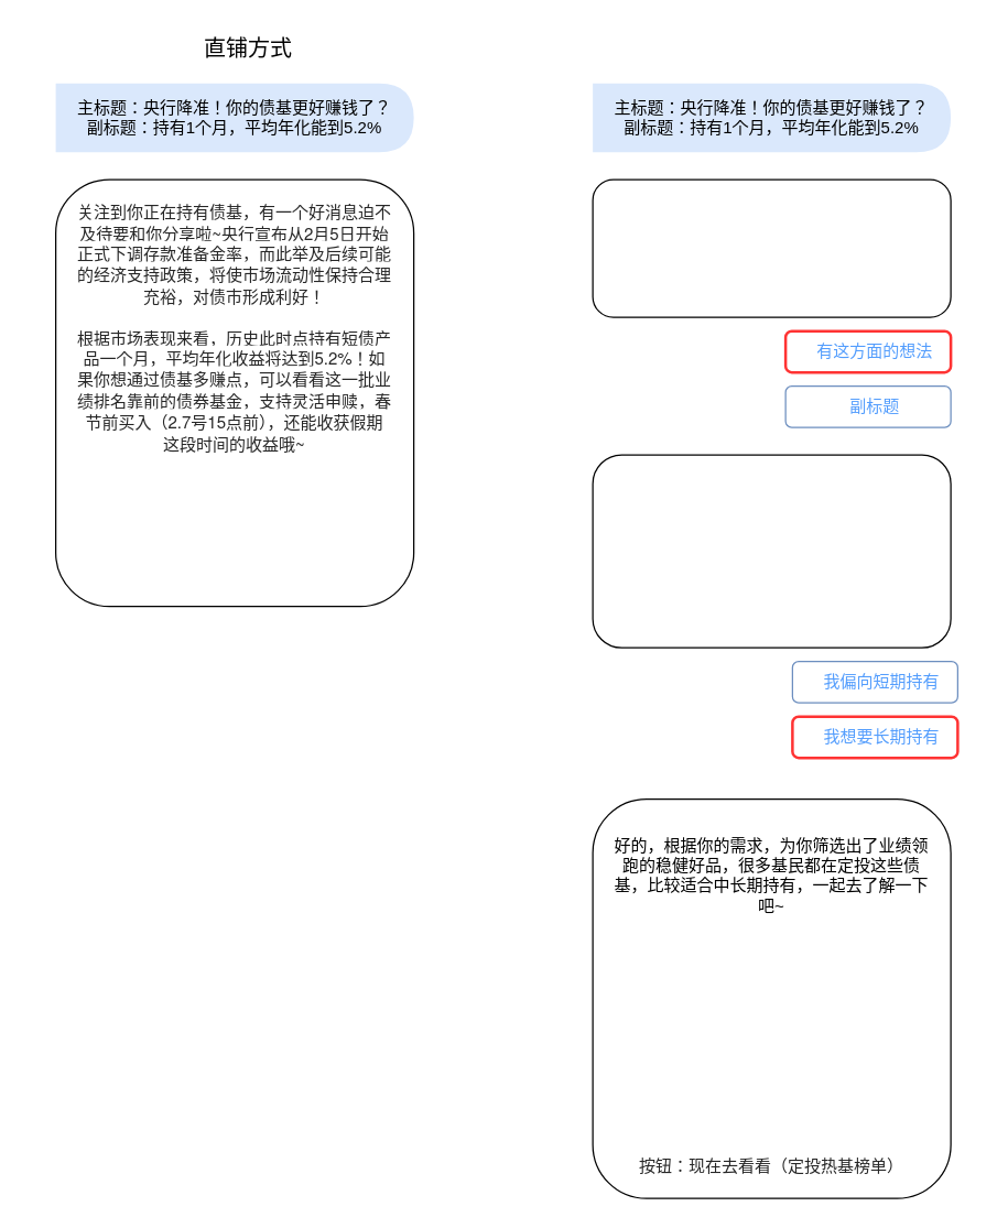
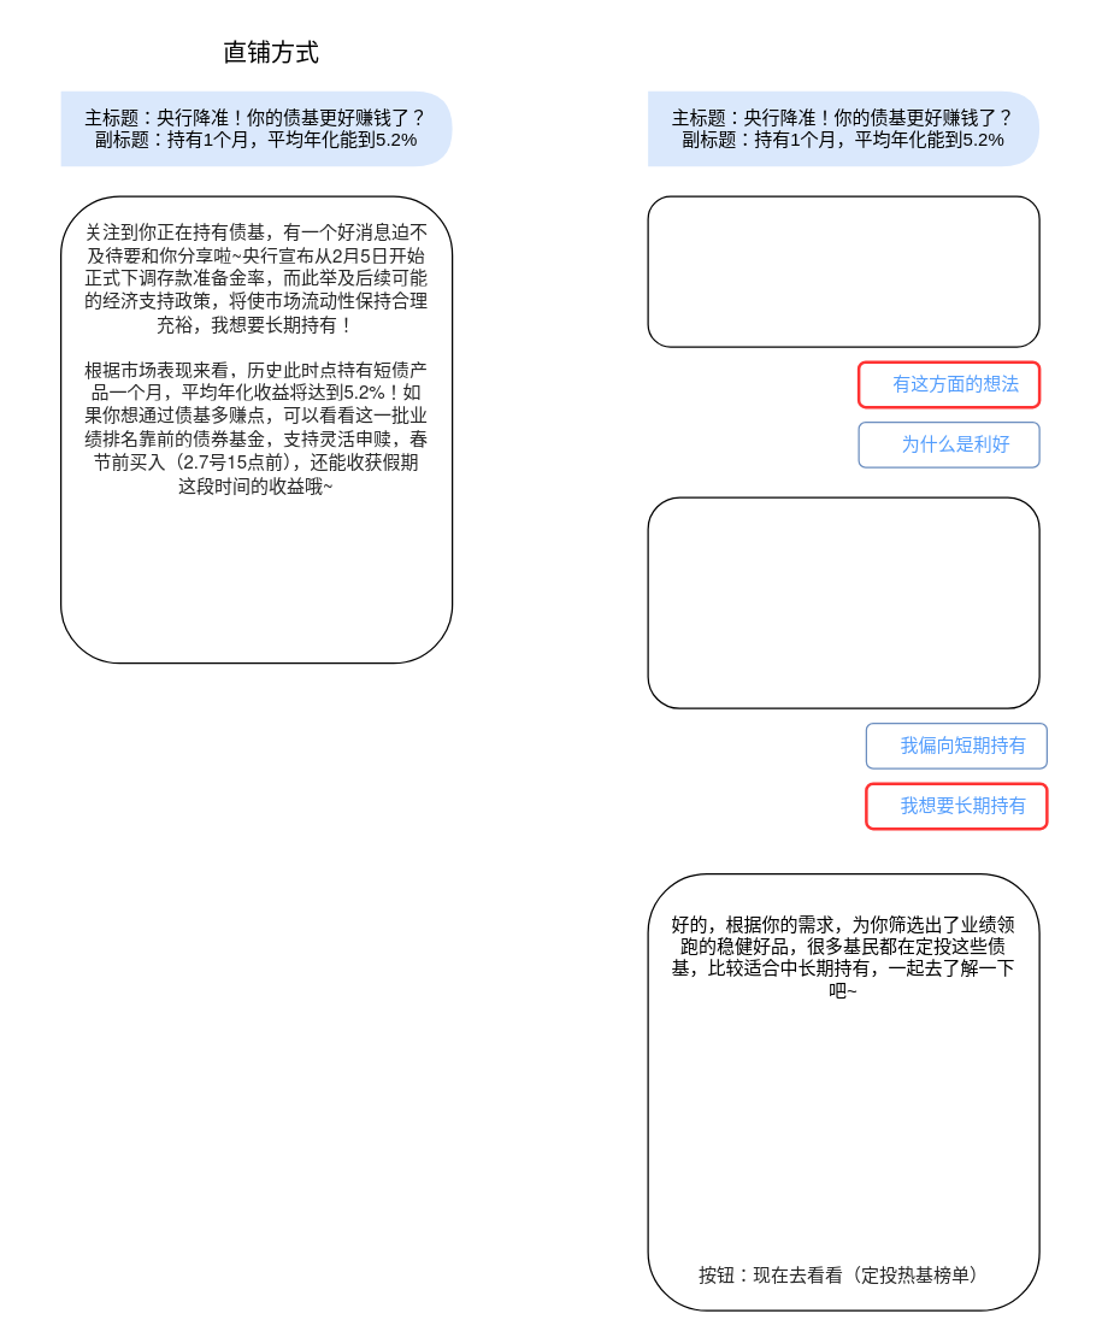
- <mxCell id="17" value="&lt;font color=&quot;#539dfd&quot;&gt;副标题&lt;/font&gt;" style="text;html=1;align=center;verticalAlign=middle;whiteSpace=wrap;rounded=0;" vertex="1" parent="1"><mxGeometry x="580" y="280" width="110" height="30" as="geometry" /></mxCell>
+ <mxCell id="17" value="&lt;font color=&quot;#539dfd&quot;&gt;为什么是利好&lt;/font&gt;" style="text;html=1;align=center;verticalAlign=middle;whiteSpace=wrap;rounded=0;" vertex="1" parent="1"><mxGeometry x="580" y="280" width="110" height="30" as="geometry" /></mxCell>
- <mxCell id="5" value="&lt;span style=&quot;color: rgb(38, 38, 38); font-family: &amp;quot;Helvetica Neue&amp;quot;, &amp;quot;Chinese Quote&amp;quot;, &amp;quot;system-ui&amp;quot;, &amp;quot;Segoe UI&amp;quot;, Roboto, &amp;quot;PingFang SC&amp;quot;, &amp;quot;Hiragino Sans GB&amp;quot;, &amp;quot;Microsoft YaHei&amp;quot;, &amp;quot;Helvetica Neue&amp;quot;, Helvetica, Arial, sans-serif; font-size: 12px; font-style: normal; font-variant-ligatures: normal; font-variant-caps: normal; font-weight: 400; letter-spacing: normal; orphans: 2; text-align: left; text-indent: 0px; text-transform: none; widows: 2; word-spacing: 0px; -webkit-text-stroke-width: 0px; background-color: rgb(255, 255, 255); text-decoration-thickness: initial; text-decoration-style: initial; text-decoration-color: initial; float: none; display: inline !important;&quot;&gt;关注到你正在持有债基，有一个好消息迫不及待要和你分享啦~央行宣布从2月5日开始正式下调存款准备金率，而此举及后续可能的经济支持政策，将使市场流动性保持合理充裕，对债市形成利好！&lt;/span&gt;&lt;br style=&quot;box-sizing: border-box; vertical-align: bottom; color: rgb(38, 38, 38); font-family: &amp;quot;Helvetica Neue&amp;quot;, &amp;quot;Chinese Quote&amp;quot;, &amp;quot;system-ui&amp;quot;, &amp;quot;Segoe UI&amp;quot;, Roboto, &amp;quot;PingFang SC&amp;quot;, &amp;quot;Hiragino Sans GB&amp;quot;, &amp;quot;Microsoft YaHei&amp;quot;, &amp;quot;Helvetica Neue&amp;quot;, Helvetica, Arial, sans-serif; font-size: 12px; font-style: normal; font-variant-ligatures: normal; font-variant-caps: normal; font-weight: 400; letter-spacing: normal; orphans: 2; text-align: left; text-indent: 0px; text-transform: none; widows: 2; word-spacing: 0px; -webkit-text-stroke-width: 0px; text-decoration-thickness: initial; text-decoration-style: initial; text-decoration-color: initial;&quot;&gt;&lt;br style=&quot;box-sizing: border-box; vertical-align: bottom; color: rgb(38, 38, 38); font-family: &amp;quot;Helvetica Neue&amp;quot;, &amp;quot;Chinese Quote&amp;quot;, &amp;quot;system-ui&amp;quot;, &amp;quot;Segoe UI&amp;quot;, Roboto, &amp;quot;PingFang SC&amp;quot;, &amp;quot;Hiragino Sans GB&amp;quot;, &amp;quot;Microsoft YaHei&amp;quot;, &amp;quot;Helvetica Neue&amp;quot;, Helvetica, Arial, sans-serif; font-size: 12px; font-style: normal; font-variant-ligatures: normal; font-variant-caps: normal; font-weight: 400; letter-spacing: normal; orphans: 2; text-align: left; text-indent: 0px; text-transform: none; widows: 2; word-spacing: 0px; -webkit-text-stroke-width: 0px; text-decoration-thickness: initial; text-decoration-style: initial; text-decoration-color: initial;&quot;&gt;&lt;span style=&quot;color: rgb(38, 38, 38); font-family: &amp;quot;Helvetica Neue&amp;quot;, &amp;quot;Chinese Quote&amp;quot;, &amp;quot;system-ui&amp;quot;, &amp;quot;Segoe UI&amp;quot;, Roboto, &amp;quot;PingFang SC&amp;quot;, &amp;quot;Hiragino Sans GB&amp;quot;, &amp;quot;Microsoft YaHei&amp;quot;, &amp;quot;Helvetica Neue&amp;quot;, Helvetica, Arial, sans-serif; font-size: 12px; font-style: normal; font-variant-ligatures: normal; font-variant-caps: normal; font-weight: 400; letter-spacing: normal; orphans: 2; text-align: left; text-indent: 0px; text-transform: none; widows: 2; word-spacing: 0px; -webkit-text-stroke-width: 0px; background-color: rgb(255, 255, 255); text-decoration-thickness: initial; text-decoration-style: initial; text-decoration-color: initial; float: none; display: inline !important;&quot;&gt;根据市场表现来看，历史此时点持有短债产品一个月，平均年化收益将达到5.2%！如果你想通过债基多赚点，可以看看这一批业绩排名靠前的债券基金，支持灵活申赎，春节前买入（2.7号15点前），还能收获假期这段时间的收益哦~&lt;/span&gt;&lt;br style=&quot;box-sizing: border-box; vertical-align: bottom; color: rgb(38, 38, 38); font-family: &amp;quot;Helvetica Neue&amp;quot;, &amp;quot;Chinese Quote&amp;quot;, &amp;quot;system-ui&amp;quot;, &amp;quot;Segoe UI&amp;quot;, Roboto, &amp;quot;PingFang SC&amp;quot;, &amp;quot;Hiragino Sans GB&amp;quot;, &amp;quot;Microsoft YaHei&amp;quot;, &amp;quot;Helvetica Neue&amp;quot;, Helvetica, Arial, sans-serif; font-size: 12px; font-style: normal; font-variant-ligatures: normal; font-variant-caps: normal; font-weight: 400; letter-spacing: normal; orphans: 2; text-align: left; text-indent: 0px; text-transform: none; widows: 2; word-spacing: 0px; -webkit-text-stroke-width: 0px; text-decoration-thickness: initial; text-decoration-style: initial; text-decoration-color: initial;&quot;&gt;&lt;br&gt;&lt;br style=&quot;box-sizing: border-box; vertical-align: bottom; color: rgb(38, 38, 38); font-family: &amp;quot;Helvetica Neue&amp;quot;, &amp;quot;Chinese Quote&amp;quot;, &amp;quot;system-ui&amp;quot;, &amp;quot;Segoe UI&amp;quot;, Roboto, &amp;quot;PingFang SC&amp;quot;, &amp;quot;Hiragino Sans GB&amp;quot;, &amp;quot;Microsoft YaHei&amp;quot;, &amp;quot;Helvetica Neue&amp;quot;, Helvetica, Arial, sans-serif; font-size: 12px; font-style: normal; font-variant-ligatures: normal; font-variant-caps: normal; font-weight: 400; letter-spacing: normal; orphans: 2; text-align: left; text-indent: 0px; text-transform: none; widows: 2; word-spacing: 0px; -webkit-text-stroke-width: 0px; text-decoration-thickness: initial; text-decoration-style: initial; text-decoration-color: initial;&quot;&gt;&lt;br style=&quot;box-sizing: border-box; vertical-align: bottom; color: rgb(38, 38, 38); font-family: &amp;quot;Helvetica Neue&amp;quot;, &amp;quot;Chinese Quote&amp;quot;, &amp;quot;system-ui&amp;quot;, &amp;quot;Segoe UI&amp;quot;, Roboto, &amp;quot;PingFang SC&amp;quot;, &amp;quot;Hiragino Sans GB&amp;quot;, &amp;quot;Microsoft YaHei&amp;quot;, &amp;quot;Helvetica Neue&amp;quot;, Helvetica, Arial, sans-serif; font-size: 12px; font-style: normal; font-variant-ligatures: normal; font-variant-caps: normal; font-weight: 400; letter-spacing: normal; orphans: 2; text-align: left; text-indent: 0px; text-transform: none; widows: 2; word-spacing: 0px; -webkit-text-stroke-width: 0px; text-decoration-thickness: initial; text-decoration-style: initial; text-decoration-color: initial;&quot;&gt;&lt;div style=&quot;text-align: left;&quot;&gt;&lt;font face=&quot;Helvetica Neue, Chinese Quote, system-ui, Segoe UI, Roboto, PingFang SC, Hiragino Sans GB, Microsoft YaHei, Helvetica Neue, Helvetica, Arial, sans-serif&quot; color=&quot;#262626&quot;&gt;&lt;span style=&quot;background-color: rgb(255, 255, 255);&quot;&gt;&lt;br&gt;&lt;/span&gt;&lt;/font&gt;&lt;/div&gt;&lt;div style=&quot;text-align: left;&quot;&gt;&lt;br&gt;&lt;/div&gt;&lt;div style=&quot;text-align: left;&quot;&gt;&lt;br&gt;&lt;/div&gt;&lt;div style=&quot;text-align: left;&quot;&gt;&lt;br&gt;&lt;/div&gt;&lt;div style=&quot;text-align: left;&quot;&gt;&lt;br&gt;&lt;/div&gt;&lt;div style=&quot;text-align: left;&quot;&gt;&lt;br&gt;&lt;/div&gt;&lt;div style=&quot;text-align: left;&quot;&gt;&lt;br&gt;&lt;/div&gt;" style="text;html=1;align=center;verticalAlign=middle;whiteSpace=wrap;rounded=0;" vertex="1" parent="1"><mxGeometry x="55" y="180" width="230" height="260" as="geometry" /></mxCell>
+ <mxCell id="5" value="&lt;span style=&quot;color: rgb(38, 38, 38); font-family: &amp;quot;Helvetica Neue&amp;quot;, &amp;quot;Chinese Quote&amp;quot;, &amp;quot;system-ui&amp;quot;, &amp;quot;Segoe UI&amp;quot;, Roboto, &amp;quot;PingFang SC&amp;quot;, &amp;quot;Hiragino Sans GB&amp;quot;, &amp;quot;Microsoft YaHei&amp;quot;, &amp;quot;Helvetica Neue&amp;quot;, Helvetica, Arial, sans-serif; font-size: 12px; font-style: normal; font-variant-ligatures: normal; font-variant-caps: normal; font-weight: 400; letter-spacing: normal; orphans: 2; text-align: left; text-indent: 0px; text-transform: none; widows: 2; word-spacing: 0px; -webkit-text-stroke-width: 0px; background-color: rgb(255, 255, 255); text-decoration-thickness: initial; text-decoration-style: initial; text-decoration-color: initial; float: none; display: inline !important;&quot;&gt;关注到你正在持有债基，有一个好消息迫不及待要和你分享啦~央行宣布从2月5日开始正式下调存款准备金率，而此举及后续可能的经济支持政策，将使市场流动性保持合理充裕，我想要长期持有！&lt;/span&gt;&lt;br style=&quot;box-sizing: border-box; vertical-align: bottom; color: rgb(38, 38, 38); font-family: &amp;quot;Helvetica Neue&amp;quot;, &amp;quot;Chinese Quote&amp;quot;, &amp;quot;system-ui&amp;quot;, &amp;quot;Segoe UI&amp;quot;, Roboto, &amp;quot;PingFang SC&amp;quot;, &amp;quot;Hiragino Sans GB&amp;quot;, &amp;quot;Microsoft YaHei&amp;quot;, &amp;quot;Helvetica Neue&amp;quot;, Helvetica, Arial, sans-serif; font-size: 12px; font-style: normal; font-variant-ligatures: normal; font-variant-caps: normal; font-weight: 400; letter-spacing: normal; orphans: 2; text-align: left; text-indent: 0px; text-transform: none; widows: 2; word-spacing: 0px; -webkit-text-stroke-width: 0px; text-decoration-thickness: initial; text-decoration-style: initial; text-decoration-color: initial;&quot;&gt;&lt;br style=&quot;box-sizing: border-box; vertical-align: bottom; color: rgb(38, 38, 38); font-family: &amp;quot;Helvetica Neue&amp;quot;, &amp;quot;Chinese Quote&amp;quot;, &amp;quot;system-ui&amp;quot;, &amp;quot;Segoe UI&amp;quot;, Roboto, &amp;quot;PingFang SC&amp;quot;, &amp;quot;Hiragino Sans GB&amp;quot;, &amp;quot;Microsoft YaHei&amp;quot;, &amp;quot;Helvetica Neue&amp;quot;, Helvetica, Arial, sans-serif; font-size: 12px; font-style: normal; font-variant-ligatures: normal; font-variant-caps: normal; font-weight: 400; letter-spacing: normal; orphans: 2; text-align: left; text-indent: 0px; text-transform: none; widows: 2; word-spacing: 0px; -webkit-text-stroke-width: 0px; text-decoration-thickness: initial; text-decoration-style: initial; text-decoration-color: initial;&quot;&gt;&lt;span style=&quot;color: rgb(38, 38, 38); font-family: &amp;quot;Helvetica Neue&amp;quot;, &amp;quot;Chinese Quote&amp;quot;, &amp;quot;system-ui&amp;quot;, &amp;quot;Segoe UI&amp;quot;, Roboto, &amp;quot;PingFang SC&amp;quot;, &amp;quot;Hiragino Sans GB&amp;quot;, &amp;quot;Microsoft YaHei&amp;quot;, &amp;quot;Helvetica Neue&amp;quot;, Helvetica, Arial, sans-serif; font-size: 12px; font-style: normal; font-variant-ligatures: normal; font-variant-caps: normal; font-weight: 400; letter-spacing: normal; orphans: 2; text-align: left; text-indent: 0px; text-transform: none; widows: 2; word-spacing: 0px; -webkit-text-stroke-width: 0px; background-color: rgb(255, 255, 255); text-decoration-thickness: initial; text-decoration-style: initial; text-decoration-color: initial; float: none; display: inline !important;&quot;&gt;根据市场表现来看，历史此时点持有短债产品一个月，平均年化收益将达到5.2%！如果你想通过债基多赚点，可以看看这一批业绩排名靠前的债券基金，支持灵活申赎，春节前买入（2.7号15点前），还能收获假期这段时间的收益哦~&lt;/span&gt;&lt;br style=&quot;box-sizing: border-box; vertical-align: bottom; color: rgb(38, 38, 38); font-family: &amp;quot;Helvetica Neue&amp;quot;, &amp;quot;Chinese Quote&amp;quot;, &amp;quot;system-ui&amp;quot;, &amp;quot;Segoe UI&amp;quot;, Roboto, &amp;quot;PingFang SC&amp;quot;, &amp;quot;Hiragino Sans GB&amp;quot;, &amp;quot;Microsoft YaHei&amp;quot;, &amp;quot;Helvetica Neue&amp;quot;, Helvetica, Arial, sans-serif; font-size: 12px; font-style: normal; font-variant-ligatures: normal; font-variant-caps: normal; font-weight: 400; letter-spacing: normal; orphans: 2; text-align: left; text-indent: 0px; text-transform: none; widows: 2; word-spacing: 0px; -webkit-text-stroke-width: 0px; text-decoration-thickness: initial; text-decoration-style: initial; text-decoration-color: initial;&quot;&gt;&lt;br&gt;&lt;br style=&quot;box-sizing: border-box; vertical-align: bottom; color: rgb(38, 38, 38); font-family: &amp;quot;Helvetica Neue&amp;quot;, &amp;quot;Chinese Quote&amp;quot;, &amp;quot;system-ui&amp;quot;, &amp;quot;Segoe UI&amp;quot;, Roboto, &amp;quot;PingFang SC&amp;quot;, &amp;quot;Hiragino Sans GB&amp;quot;, &amp;quot;Microsoft YaHei&amp;quot;, &amp;quot;Helvetica Neue&amp;quot;, Helvetica, Arial, sans-serif; font-size: 12px; font-style: normal; font-variant-ligatures: normal; font-variant-caps: normal; font-weight: 400; letter-spacing: normal; orphans: 2; text-align: left; text-indent: 0px; text-transform: none; widows: 2; word-spacing: 0px; -webkit-text-stroke-width: 0px; text-decoration-thickness: initial; text-decoration-style: initial; text-decoration-color: initial;&quot;&gt;&lt;br style=&quot;box-sizing: border-box; vertical-align: bottom; color: rgb(38, 38, 38); font-family: &amp;quot;Helvetica Neue&amp;quot;, &amp;quot;Chinese Quote&amp;quot;, &amp;quot;system-ui&amp;quot;, &amp;quot;Segoe UI&amp;quot;, Roboto, &amp;quot;PingFang SC&amp;quot;, &amp;quot;Hiragino Sans GB&amp;quot;, &amp;quot;Microsoft YaHei&amp;quot;, &amp;quot;Helvetica Neue&amp;quot;, Helvetica, Arial, sans-serif; font-size: 12px; font-style: normal; font-variant-ligatures: normal; font-variant-caps: normal; font-weight: 400; letter-spacing: normal; orphans: 2; text-align: left; text-indent: 0px; text-transform: none; widows: 2; word-spacing: 0px; -webkit-text-stroke-width: 0px; text-decoration-thickness: initial; text-decoration-style: initial; text-decoration-color: initial;&quot;&gt;&lt;div style=&quot;text-align: left;&quot;&gt;&lt;font face=&quot;Helvetica Neue, Chinese Quote, system-ui, Segoe UI, Roboto, PingFang SC, Hiragino Sans GB, Microsoft YaHei, Helvetica Neue, Helvetica, Arial, sans-serif&quot; color=&quot;#262626&quot;&gt;&lt;span style=&quot;background-color: rgb(255, 255, 255);&quot;&gt;&lt;br&gt;&lt;/span&gt;&lt;/font&gt;&lt;/div&gt;&lt;div style=&quot;text-align: left;&quot;&gt;&lt;br&gt;&lt;/div&gt;&lt;div style=&quot;text-align: left;&quot;&gt;&lt;br&gt;&lt;/div&gt;&lt;div style=&quot;text-align: left;&quot;&gt;&lt;br&gt;&lt;/div&gt;&lt;div style=&quot;text-align: left;&quot;&gt;&lt;br&gt;&lt;/div&gt;&lt;div style=&quot;text-align: left;&quot;&gt;&lt;br&gt;&lt;/div&gt;&lt;div style=&quot;text-align: left;&quot;&gt;&lt;br&gt;&lt;/div&gt;" style="text;html=1;align=center;verticalAlign=middle;whiteSpace=wrap;rounded=0;" vertex="1" parent="1"><mxGeometry x="55" y="180" width="230" height="260" as="geometry" /></mxCell>
